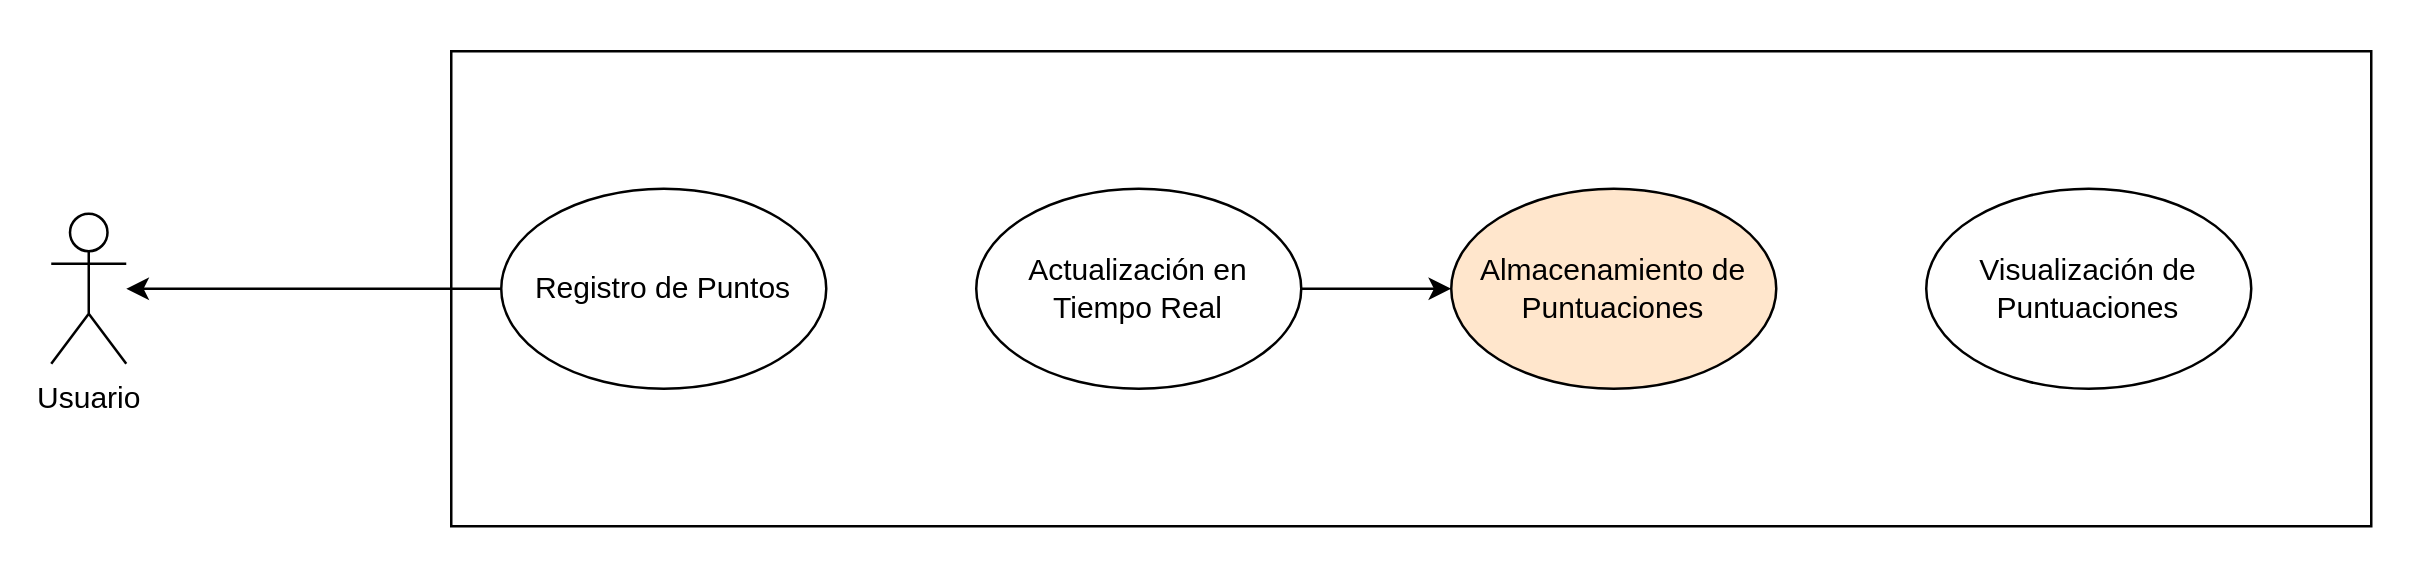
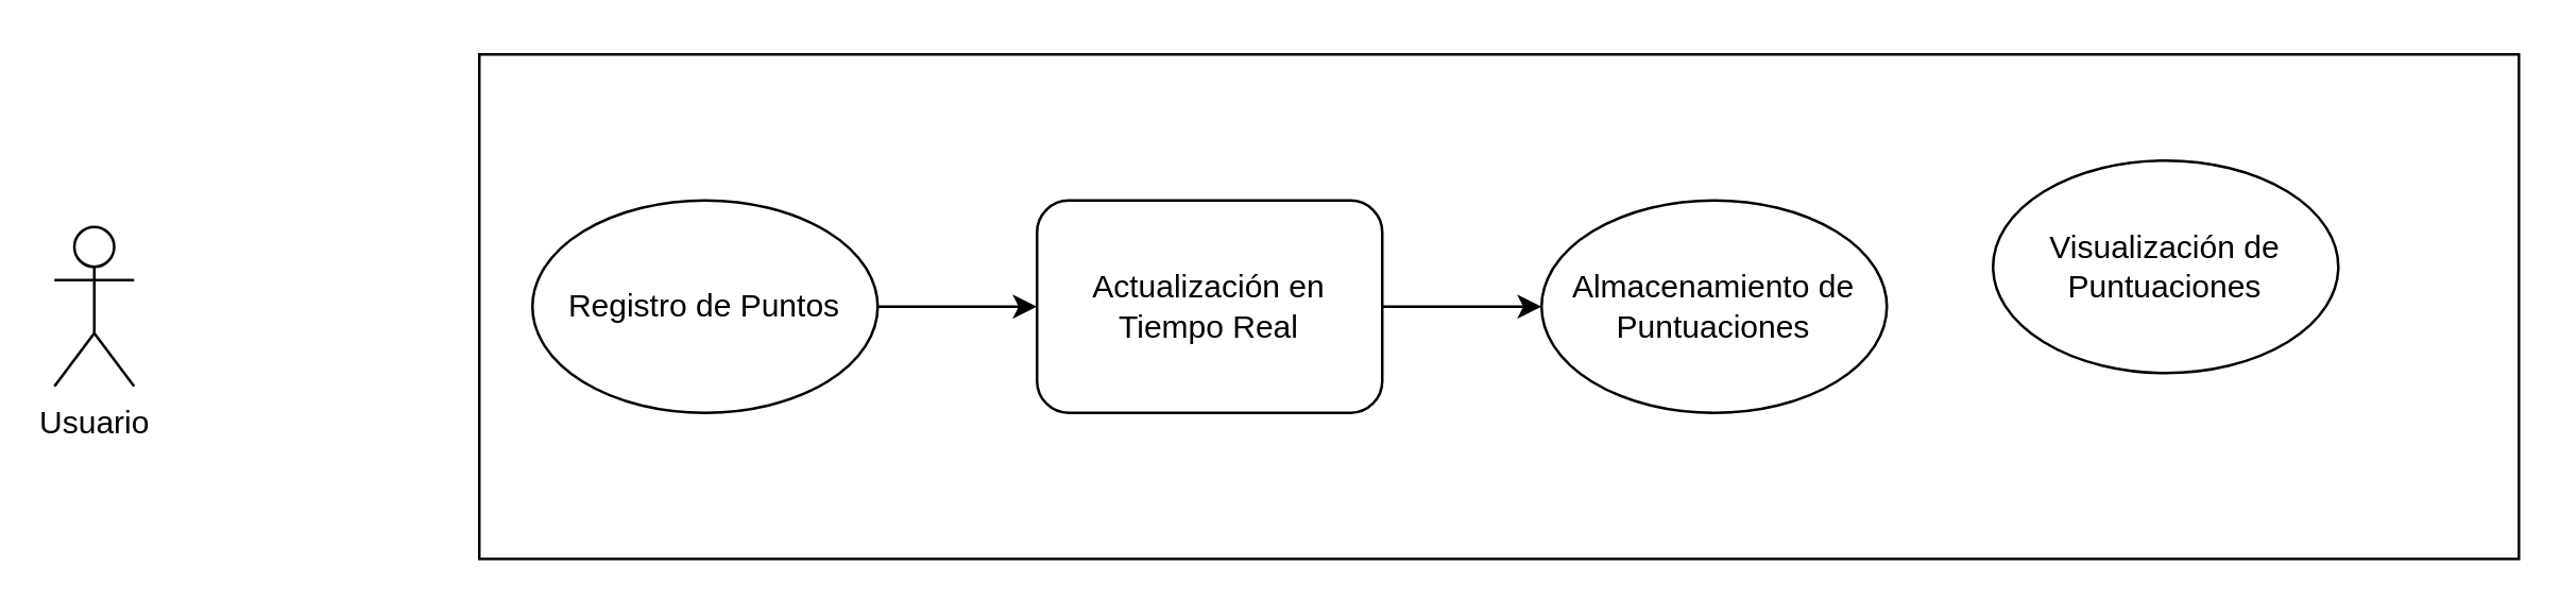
- <mxCell id="4" style="edgeStyle=orthogonalEdgeStyle;rounded=0;orthogonalLoop=1;jettySize=auto;html=1;" edge="1" parent="1" source="5" target="3"><mxGeometry relative="1" as="geometry" /></mxCell>
+ <mxCell id="4" style="edgeStyle=orthogonalEdgeStyle;rounded=0;orthogonalLoop=1;jettySize=auto;html=1;" edge="1" parent="1" source="5" target="7"><mxGeometry relative="1" as="geometry" /></mxCell>
- <mxCell id="7" value="Actualización en Tiempo Real" style="ellipse;whiteSpace=wrap;html=1;" vertex="1" parent="1"><mxGeometry x="390" y="75" width="130" height="80" as="geometry" /></mxCell>
+ <mxCell id="7" value="Actualización en Tiempo Real" style="whiteSpace=wrap;html=1;rounded=1;" vertex="1" parent="1"><mxGeometry x="390" y="75" width="130" height="80" as="geometry" /></mxCell>
- <mxCell id="8" value="Almacenamiento de Puntuaciones" style="ellipse;whiteSpace=wrap;html=1;fillColor=#ffe6cc;" vertex="1" parent="1"><mxGeometry x="580" y="75" width="130" height="80" as="geometry" /></mxCell>
+ <mxCell id="8" value="Almacenamiento de Puntuaciones" style="ellipse;whiteSpace=wrap;html=1;" vertex="1" parent="1"><mxGeometry x="580" y="75" width="130" height="80" as="geometry" /></mxCell>
- <mxCell id="9" value="Visualización de Puntuaciones" style="ellipse;whiteSpace=wrap;html=1;" vertex="1" parent="1"><mxGeometry x="770" y="75" width="130" height="80" as="geometry" /></mxCell>
+ <mxCell id="9" value="Visualización de Puntuaciones" style="ellipse;whiteSpace=wrap;html=1;" vertex="1" parent="1"><mxGeometry x="750" y="60" width="130" height="80" as="geometry" /></mxCell>
